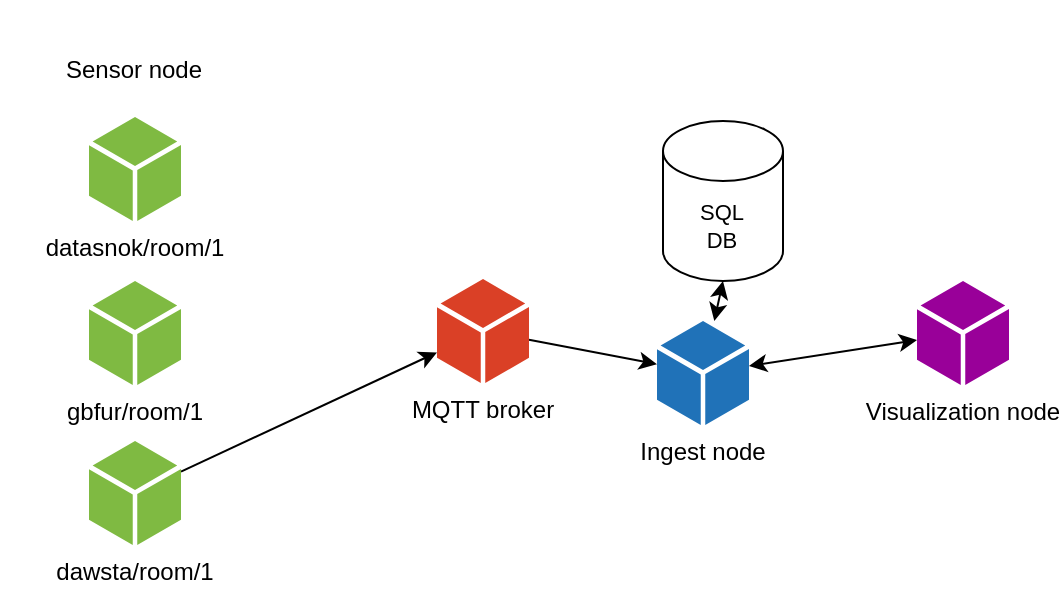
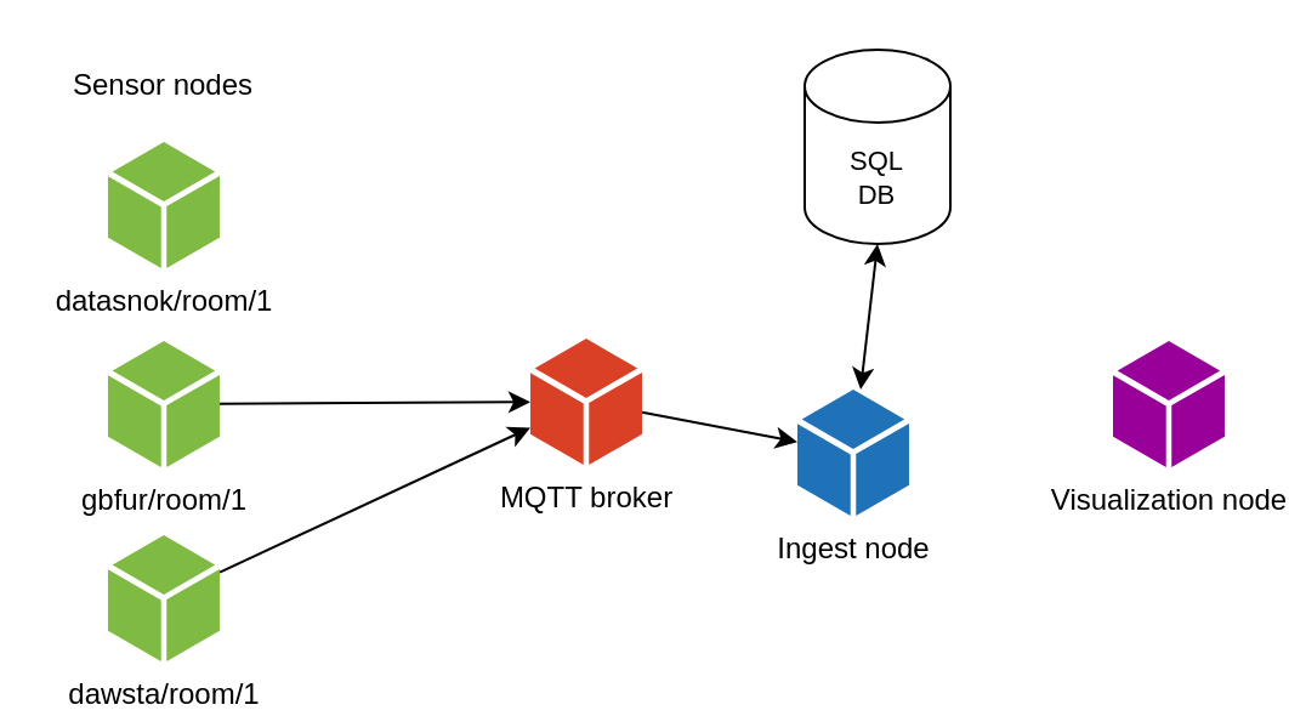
- <mxCell id="11" value="Sensor node" style="text;html=1;strokeColor=none;fillColor=none;align=center;verticalAlign=middle;whiteSpace=wrap;rounded=0;labelBackgroundColor=none;" parent="1" vertex="1"><mxGeometry x="20" y="20" width="94" height="30" as="geometry" /></mxCell>
+ <mxCell id="11" value="Sensor nodes" style="text;html=1;strokeColor=none;fillColor=none;align=center;verticalAlign=middle;whiteSpace=wrap;rounded=0;labelBackgroundColor=none;" parent="1" vertex="1"><mxGeometry x="20" y="20" width="94" height="30" as="geometry" /></mxCell>
- <mxCell id="14" value="SQL&lt;br&gt;DB" style="shape=cylinder3;whiteSpace=wrap;html=1;boundedLbl=1;backgroundOutline=1;size=15;fontSize=11;" parent="1" vertex="1"><mxGeometry x="331" y="60" width="60" height="80" as="geometry" /></mxCell>
+ <mxCell id="14" value="SQL&lt;br&gt;DB" style="shape=cylinder3;whiteSpace=wrap;html=1;boundedLbl=1;backgroundOutline=1;size=15;fontSize=11;" parent="1" vertex="1"><mxGeometry x="331" y="20" width="60" height="80" as="geometry" /></mxCell>
+ <mxCell id="4" style="edgeStyle=none;html=1;" parent="1" source="5" target="7" edge="1"><mxGeometry relative="1" as="geometry" /></mxCell>
- <mxCell id="12" style="edgeStyle=none;html=1;fontSize=11;startArrow=classic;startFill=1;" parent="1" source="13" target="3" edge="1"><mxGeometry relative="1" as="geometry" /></mxCell>
